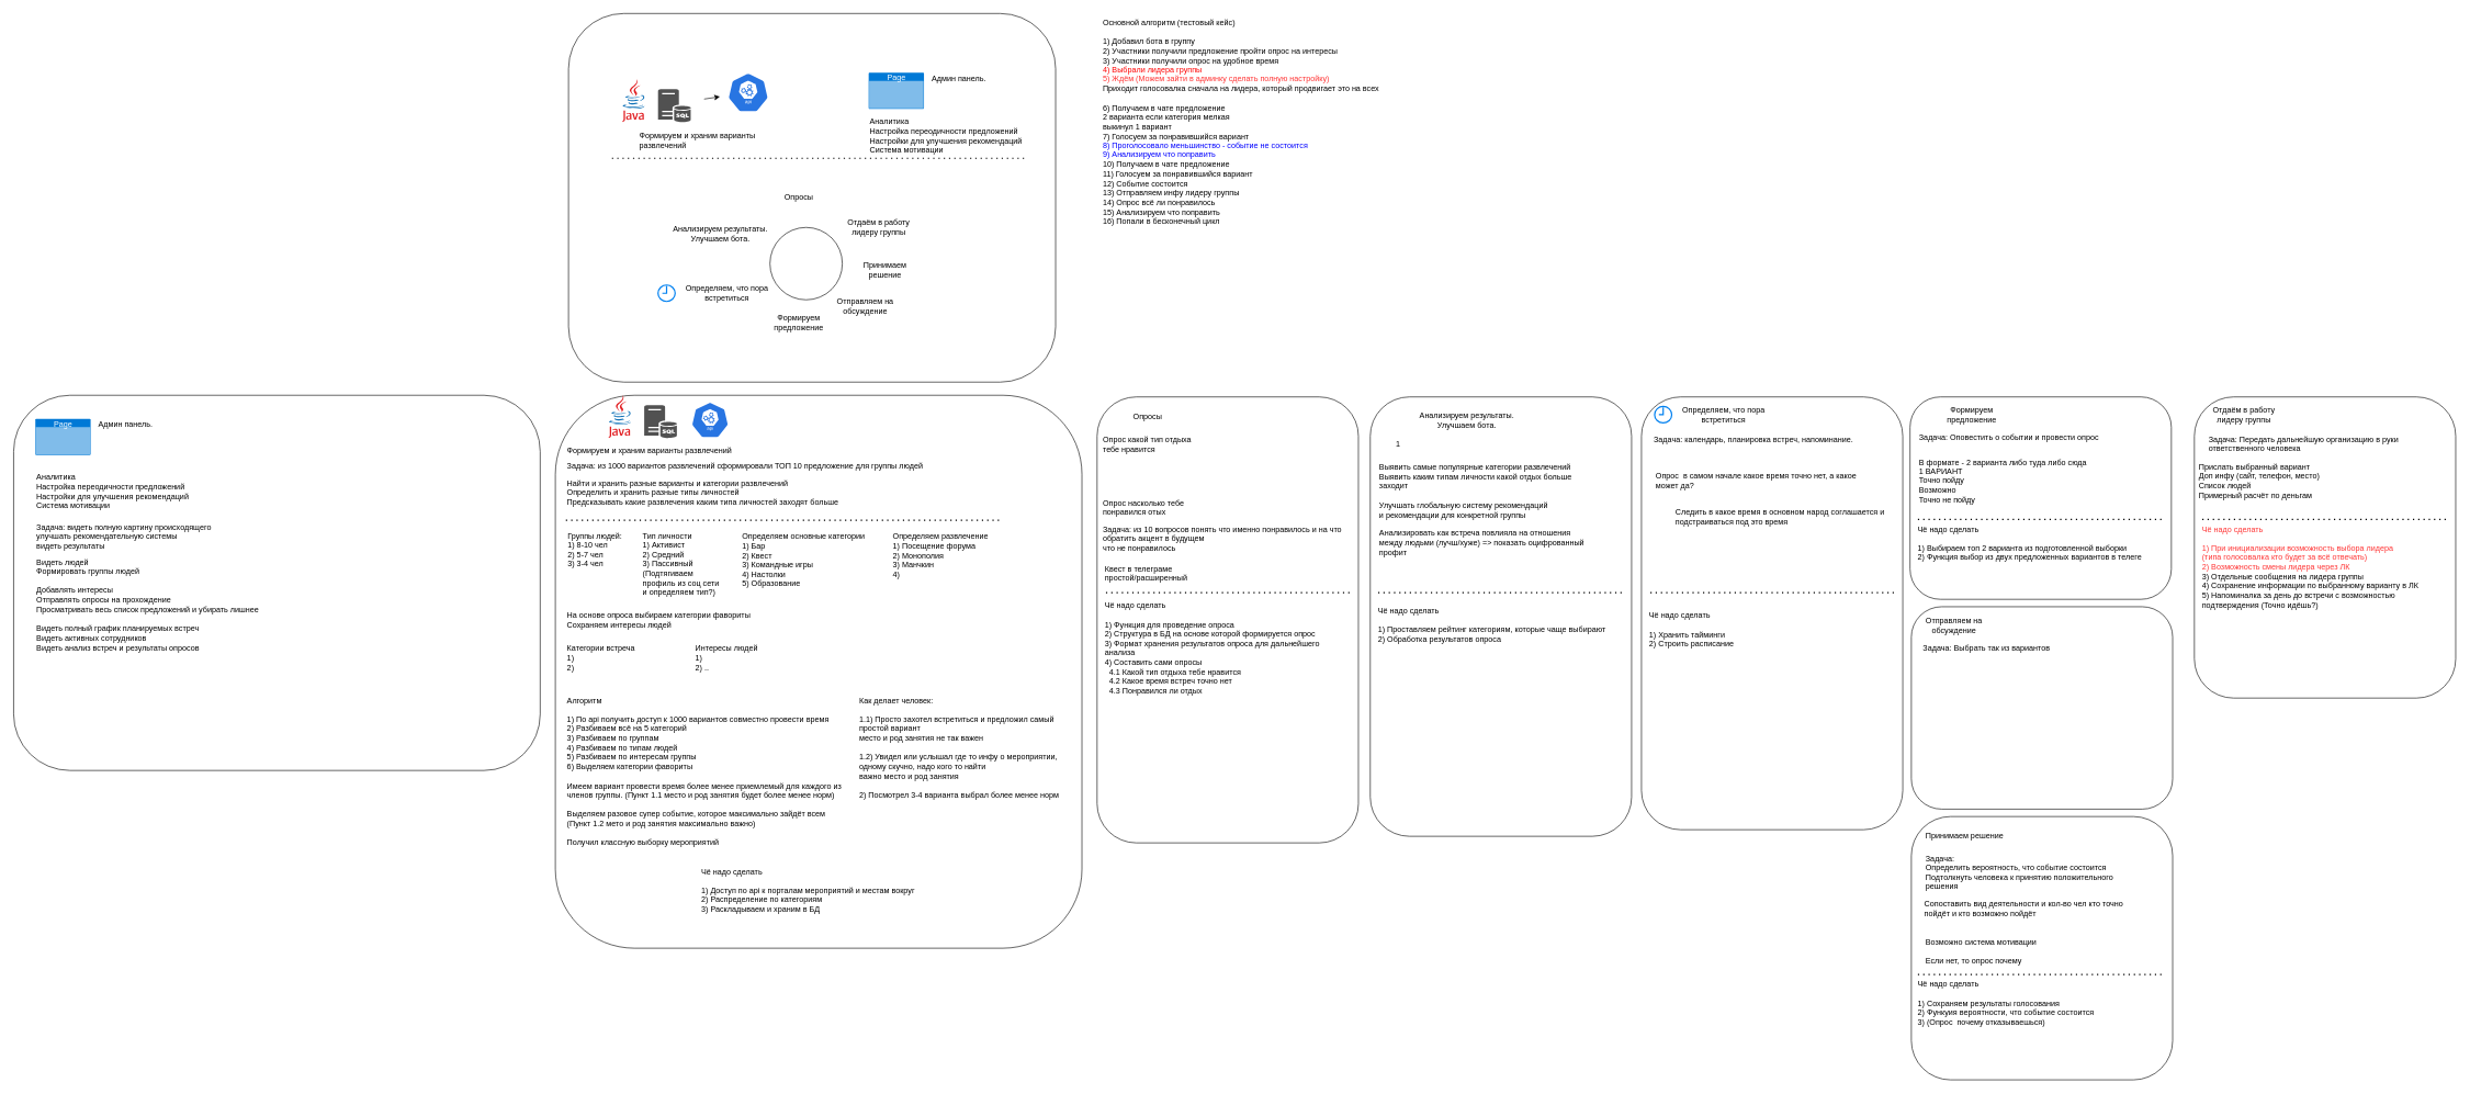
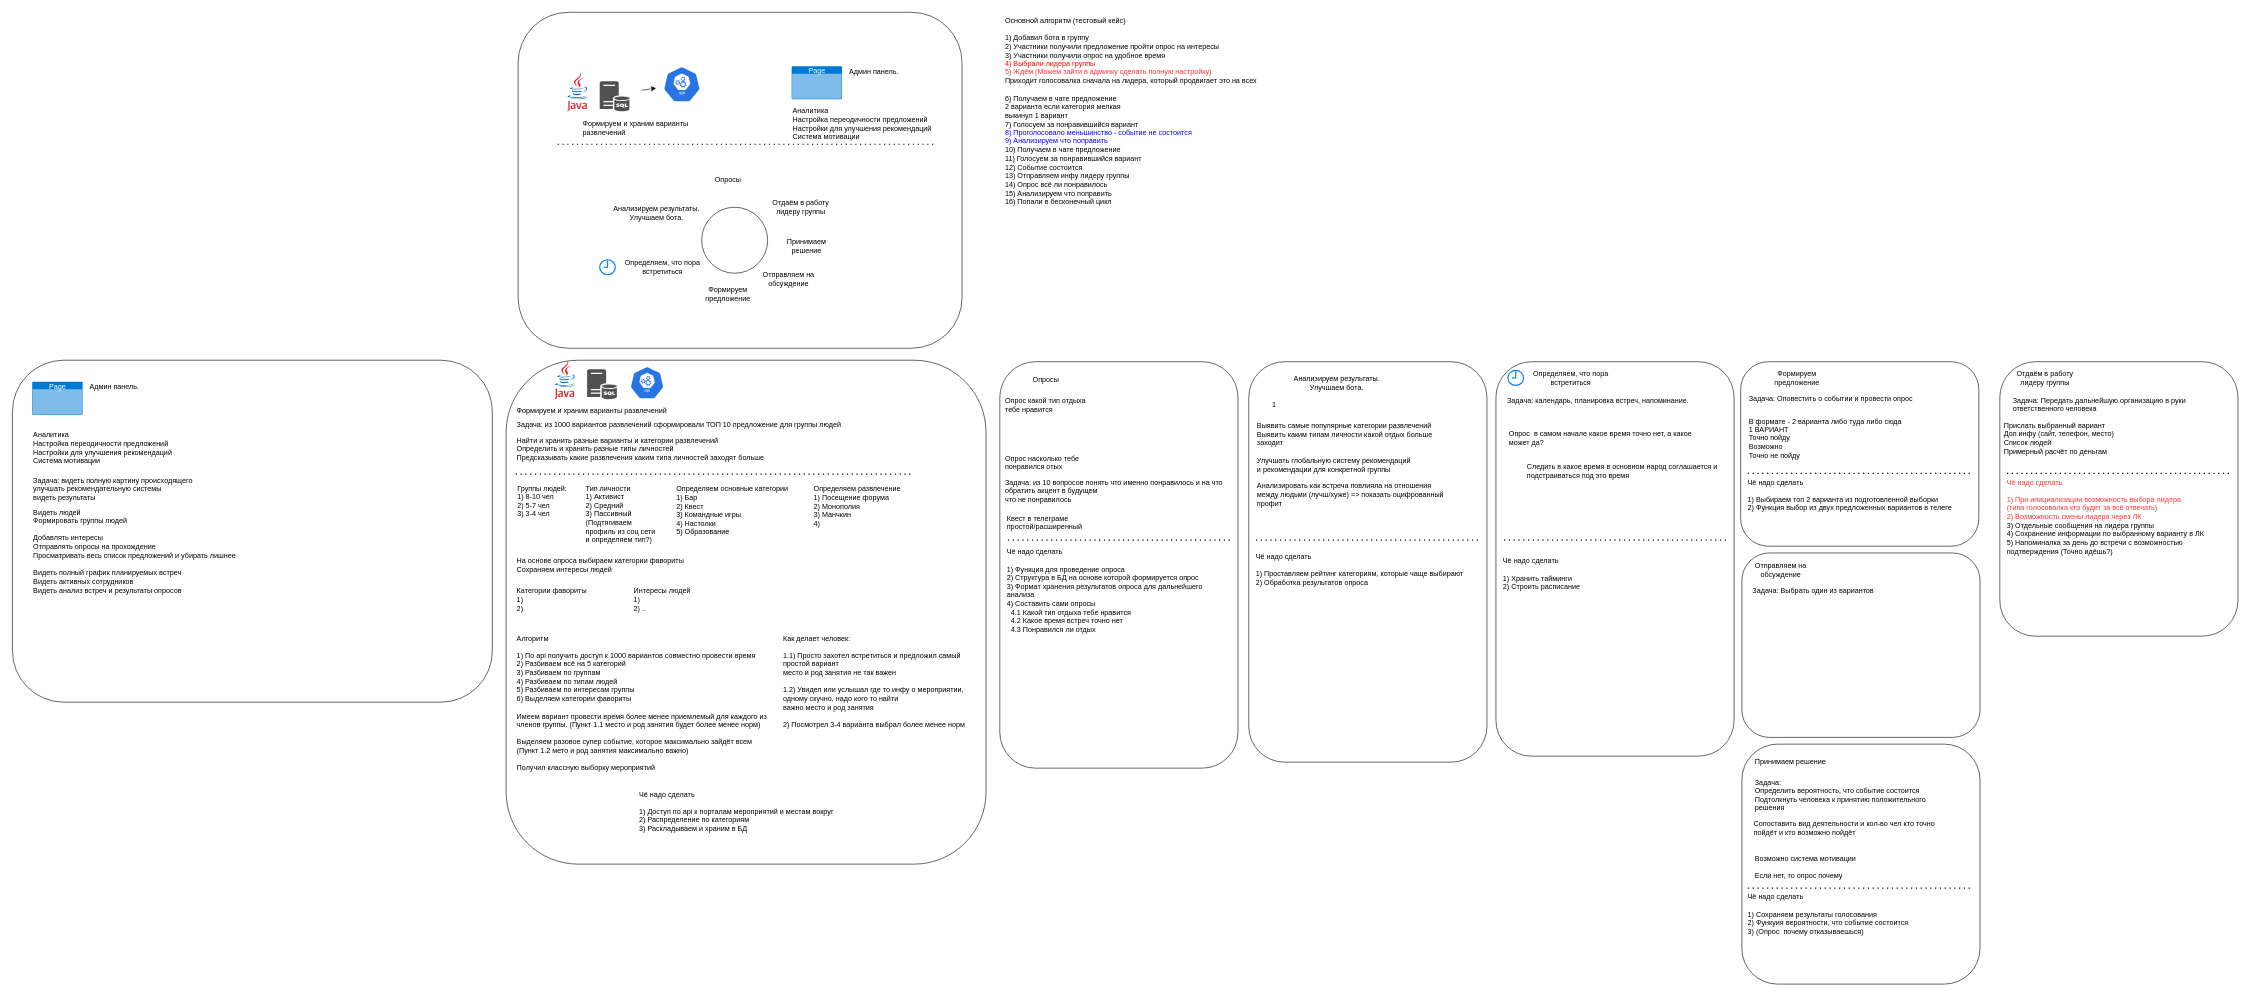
- <mxCell id="68" value="Задача: Выбрать так из вариантов" style="text;html=1;strokeColor=none;fillColor=none;align=left;verticalAlign=top;whiteSpace=wrap;rounded=0;" parent="1" vertex="1"><mxGeometry x="2919" y="971.25" width="323" height="27.5" as="geometry" /></mxCell>
+ <mxCell id="68" value="Задача: Выбрать один из вариантов" style="text;html=1;strokeColor=none;fillColor=none;align=left;verticalAlign=top;whiteSpace=wrap;rounded=0;" parent="1" vertex="1"><mxGeometry x="2919" y="971.25" width="323" height="27.5" as="geometry" /></mxCell>
- <mxCell id="36" value="Категории встреча&lt;br&gt;1)&lt;br&gt;&lt;div&gt;&lt;span&gt;2)&lt;/span&gt;&lt;/div&gt;" style="text;html=1;strokeColor=none;fillColor=none;align=left;verticalAlign=top;whiteSpace=wrap;rounded=0;" parent="1" vertex="1"><mxGeometry x="859" y="971.25" width="124" height="20" as="geometry" /></mxCell>
+ <mxCell id="36" value="Категории фавориты&lt;br&gt;1)&lt;br&gt;&lt;div&gt;&lt;span&gt;2)&lt;/span&gt;&lt;/div&gt;" style="text;html=1;strokeColor=none;fillColor=none;align=left;verticalAlign=top;whiteSpace=wrap;rounded=0;" parent="1" vertex="1"><mxGeometry x="859" y="971.25" width="124" height="20" as="geometry" /></mxCell>
